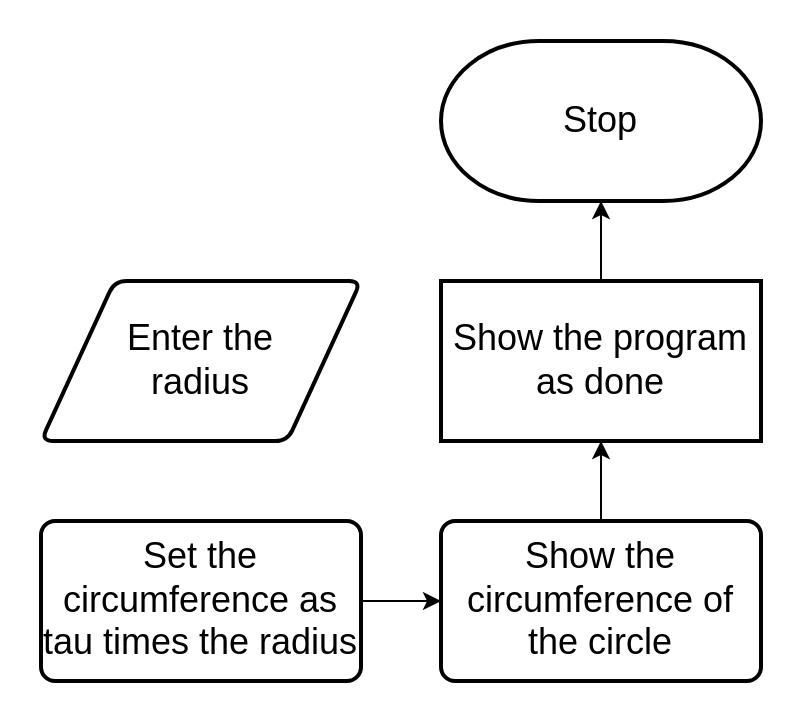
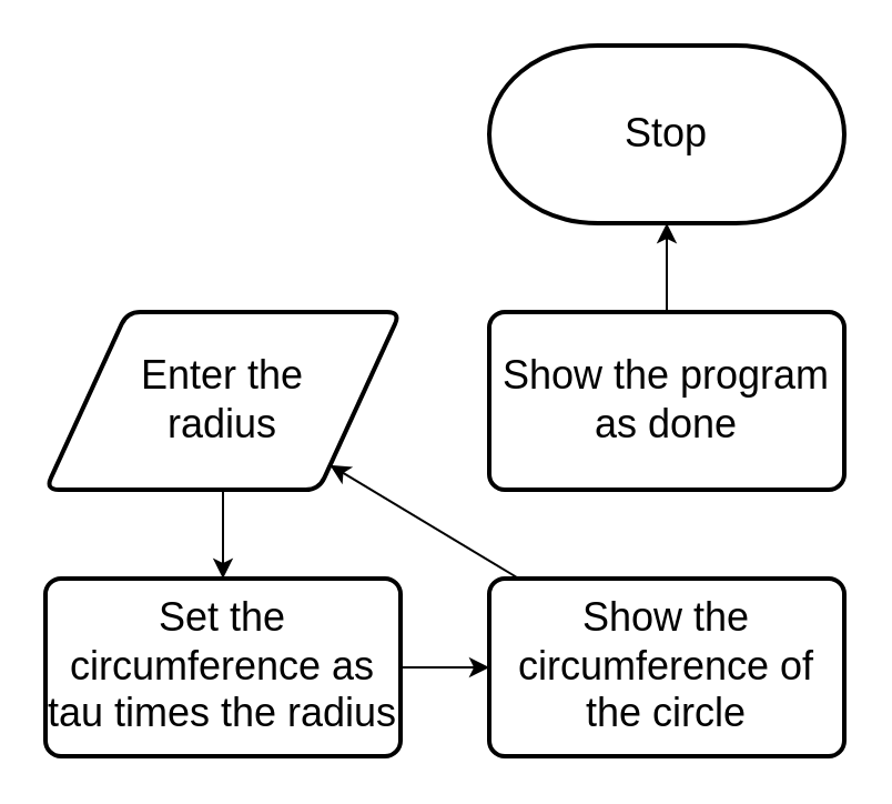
- <mxCell id="10" value="&lt;font style=&quot;font-size: 18px&quot;&gt;Show the program as done&lt;/font&gt;" style="whiteSpace=wrap;html=1;absoluteArcSize=1;arcSize=14;strokeWidth=2;fontSize=16;rounded=0;" vertex="1" parent="1"><mxGeometry x="220" y="140" width="160" height="80" as="geometry" /></mxCell>
+ <mxCell id="10" value="&lt;font style=&quot;font-size: 18px&quot;&gt;Show the program as done&lt;/font&gt;" style="rounded=1;whiteSpace=wrap;html=1;absoluteArcSize=1;arcSize=14;strokeWidth=2;fontSize=16;" vertex="1" parent="1"><mxGeometry x="220" y="140" width="160" height="80" as="geometry" /></mxCell>
+ <mxCell id="3" style="edgeStyle=none;html=1;entryX=0.5;entryY=0;entryDx=0;entryDy=0;fontSize=18;" edge="1" parent="1" source="4" target="6"><mxGeometry relative="1" as="geometry" /></mxCell>
- <mxCell id="7" value="" style="edgeStyle=none;html=1;fontSize=18;" edge="1" parent="1" source="8" target="10"><mxGeometry relative="1" as="geometry" /></mxCell>
+ <mxCell id="7" value="" style="edgeStyle=none;html=1;fontSize=18;" edge="1" parent="1" source="8" target="4"><mxGeometry relative="1" as="geometry" /></mxCell>
